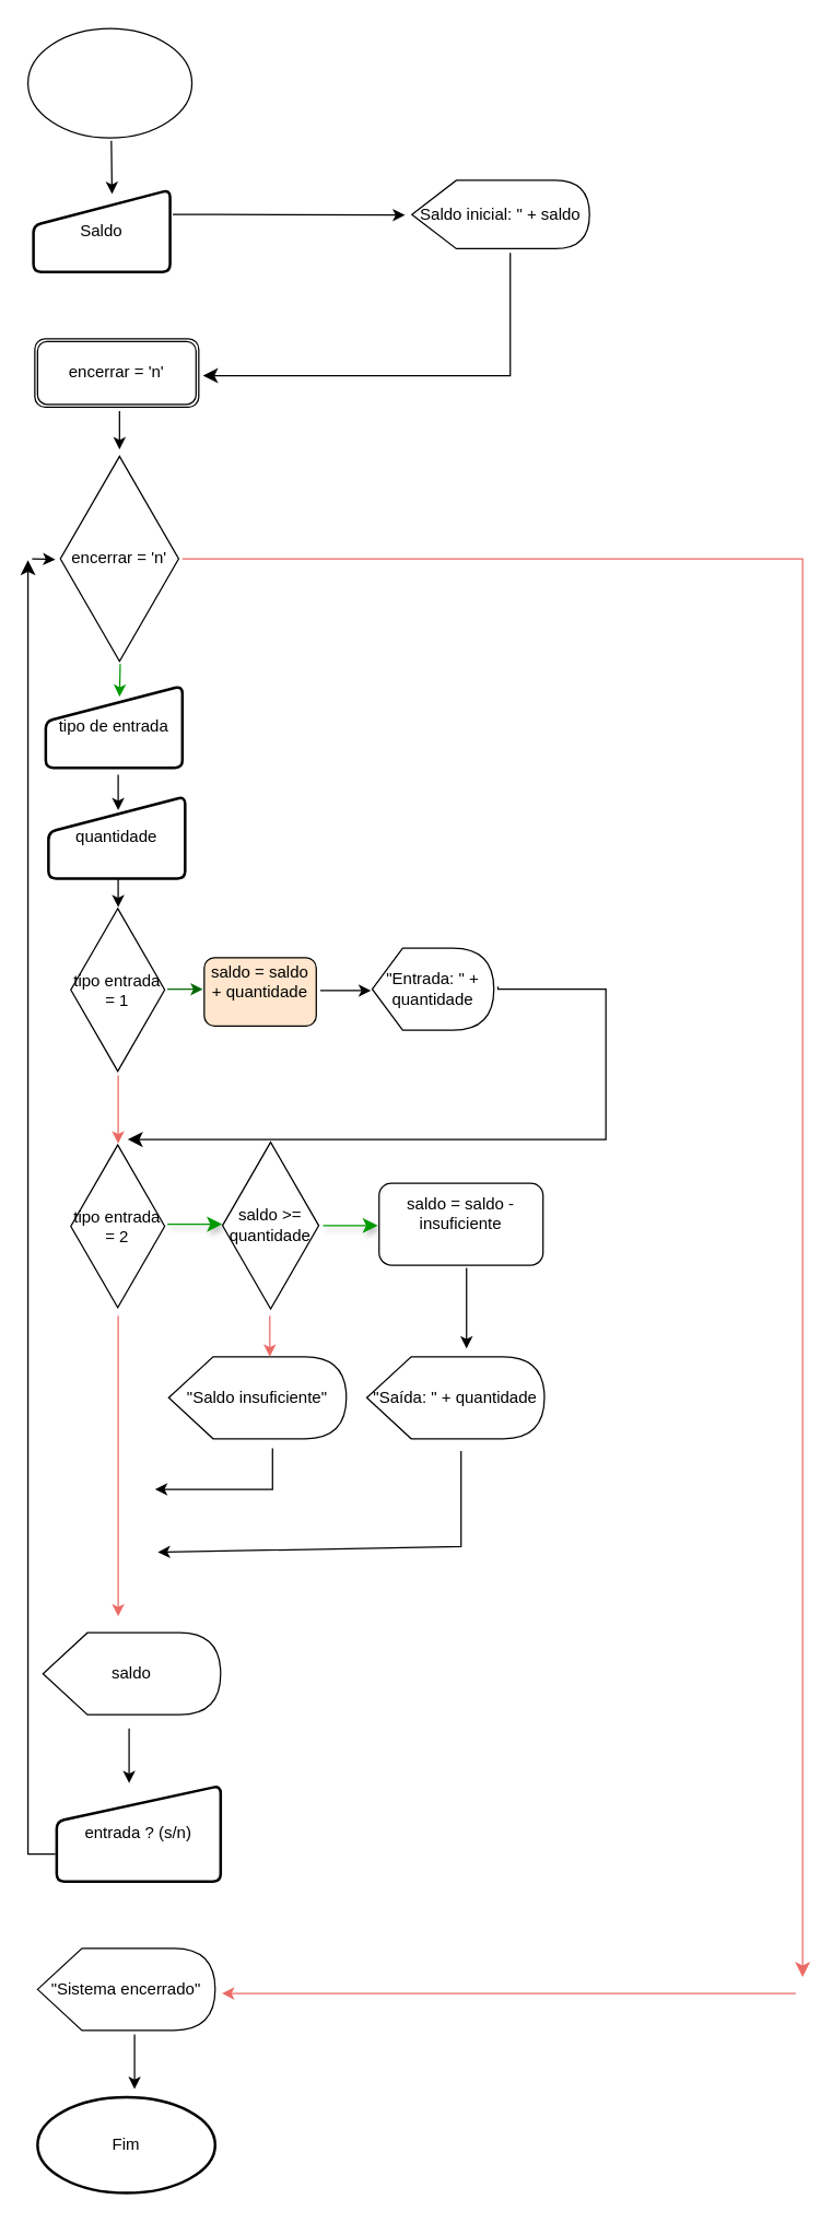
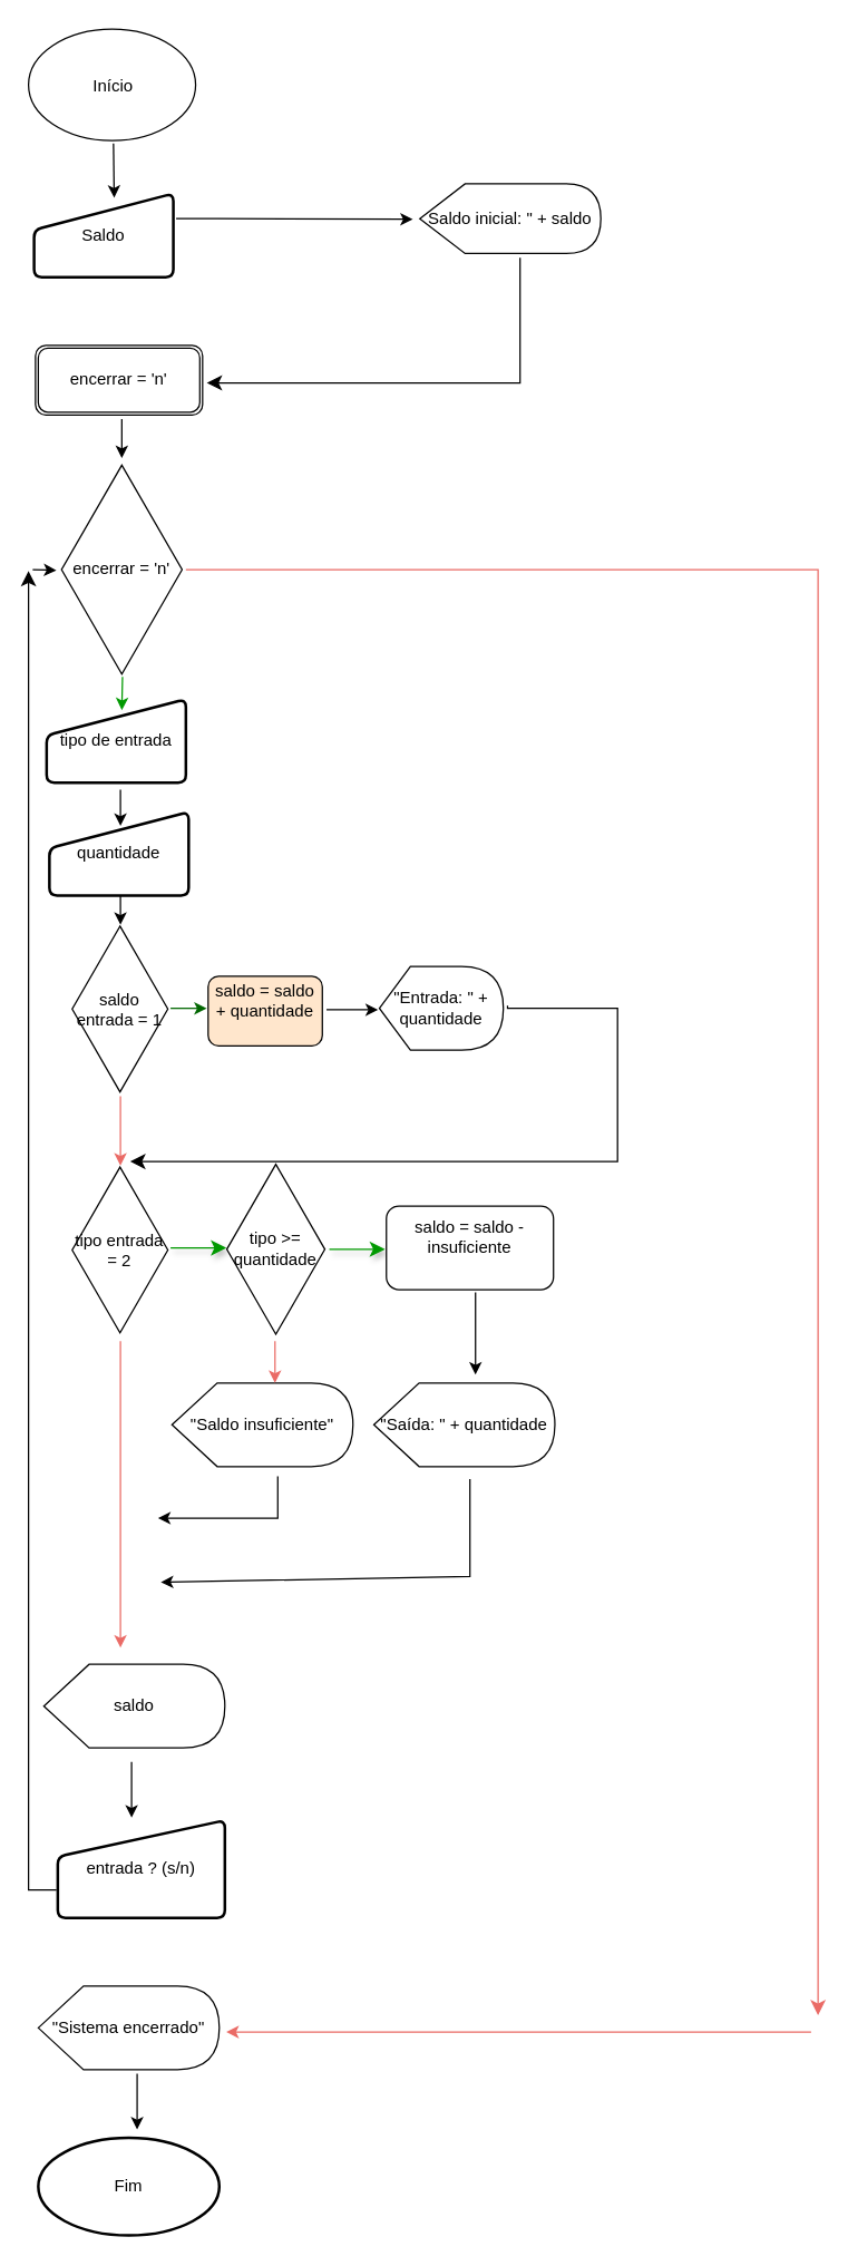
+ <mxCell id="3" value="Início" style="text;strokeColor=none;align=center;fillColor=none;html=1;verticalAlign=middle;whiteSpace=wrap;rounded=0;" parent="1" vertex="1"><mxGeometry x="51" y="46" width="60" height="30" as="geometry" /></mxCell>
- <mxCell id="17" value="tipo entrada = 1&lt;br&gt;" style="html=1;whiteSpace=wrap;aspect=fixed;shape=isoRectangle;direction=south;" parent="1" vertex="1"><mxGeometry x="50" y="664" width="71.4" height="119" as="geometry" /></mxCell>
+ <mxCell id="17" value="saldo entrada = 1&lt;br&gt;" style="html=1;whiteSpace=wrap;aspect=fixed;shape=isoRectangle;direction=south;" parent="1" vertex="1"><mxGeometry x="50" y="664" width="71.4" height="119" as="geometry" /></mxCell>
- <mxCell id="27" value="saldo &amp;gt;= quantidade&lt;br&gt;" style="html=1;whiteSpace=wrap;aspect=fixed;shape=isoRectangle;direction=south;" parent="1" vertex="1"><mxGeometry x="161" y="835" width="73.2" height="122" as="geometry" /></mxCell>
+ <mxCell id="27" value="tipo &amp;gt;= quantidade&lt;br&gt;" style="html=1;whiteSpace=wrap;aspect=fixed;shape=isoRectangle;direction=south;" parent="1" vertex="1"><mxGeometry x="161" y="835" width="73.2" height="122" as="geometry" /></mxCell>
